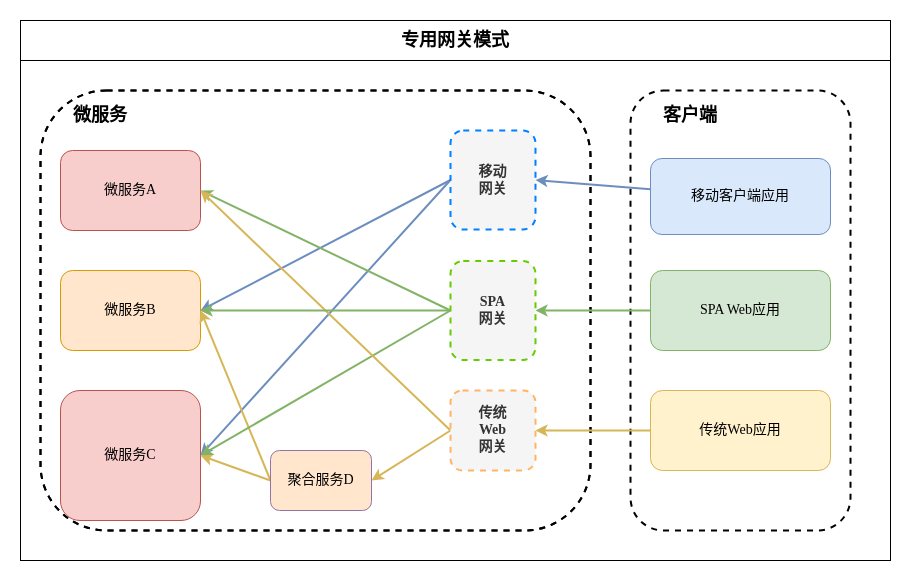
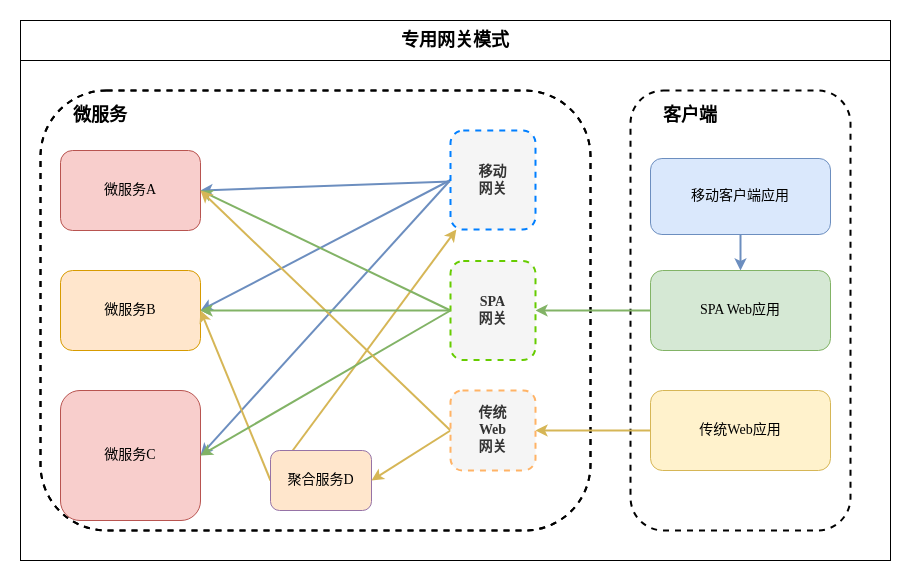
- <mxCell id="10" style="orthogonalLoop=1;jettySize=auto;html=1;entryX=1;entryY=0.5;entryDx=0;entryDy=0;fillColor=#dae8fc;strokeColor=#6c8ebf;strokeWidth=2;" parent="1" source="11" target="22" edge="1"><mxGeometry relative="1" as="geometry" /></mxCell>
+ <mxCell id="10" style="orthogonalLoop=1;jettySize=auto;html=1;fillColor=#dae8fc;strokeColor=#6c8ebf;strokeWidth=2;" parent="1" source="11" target="13" edge="1"><mxGeometry relative="1" as="geometry" /></mxCell>
+ <mxCell id="19" style="orthogonalLoop=1;jettySize=auto;html=1;entryX=1;entryY=0.5;entryDx=0;entryDy=0;strokeWidth=2;fillColor=#dae8fc;strokeColor=#6c8ebf;" parent="1" source="22" target="5" edge="1"><mxGeometry relative="1" as="geometry" /></mxCell>
- <mxCell id="24" style="orthogonalLoop=1;jettySize=auto;html=1;entryX=1;entryY=0.5;entryDx=0;entryDy=0;fillColor=#fff2cc;strokeColor=#d6b656;strokeWidth=2;exitX=0;exitY=0.5;exitDx=0;exitDy=0;" parent="1" source="25" target="7" edge="1"><mxGeometry relative="1" as="geometry" /></mxCell>
+ <mxCell id="24" style="orthogonalLoop=1;jettySize=auto;html=1;fillColor=#fff2cc;strokeColor=#d6b656;strokeWidth=2;exitX=0;exitY=0.5;exitDx=0;exitDy=0;" parent="1" source="25" target="22" edge="1"><mxGeometry relative="1" as="geometry" /></mxCell>
